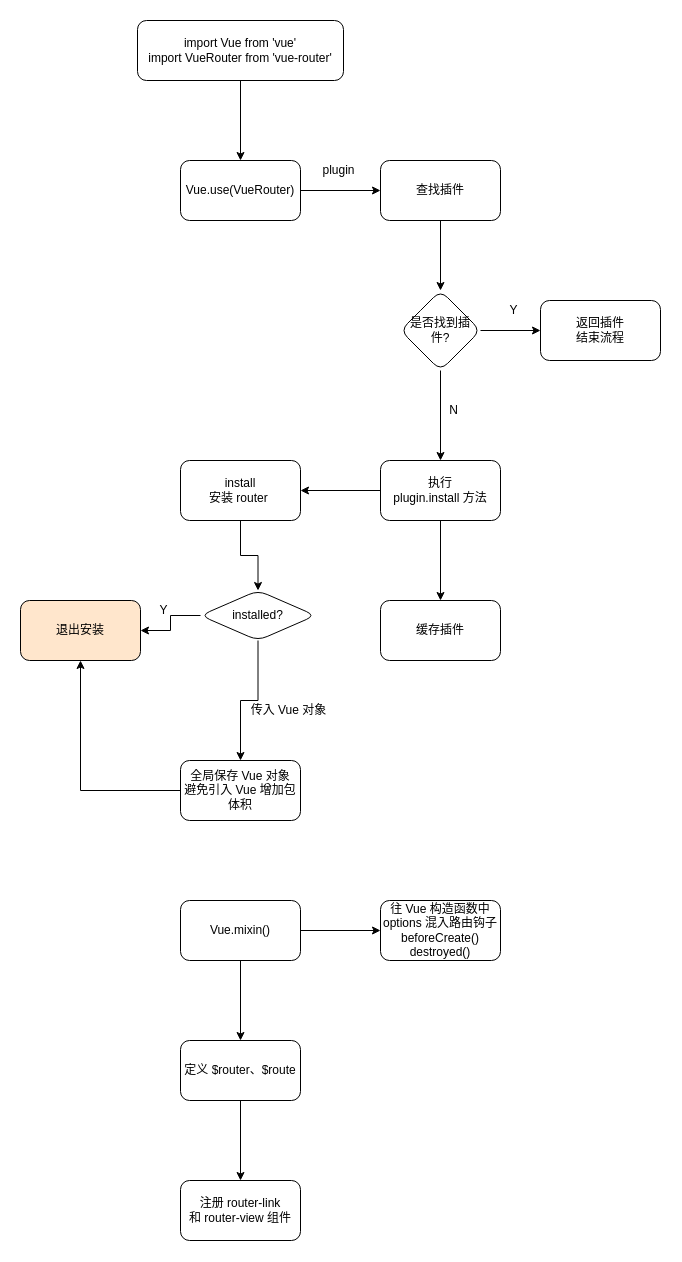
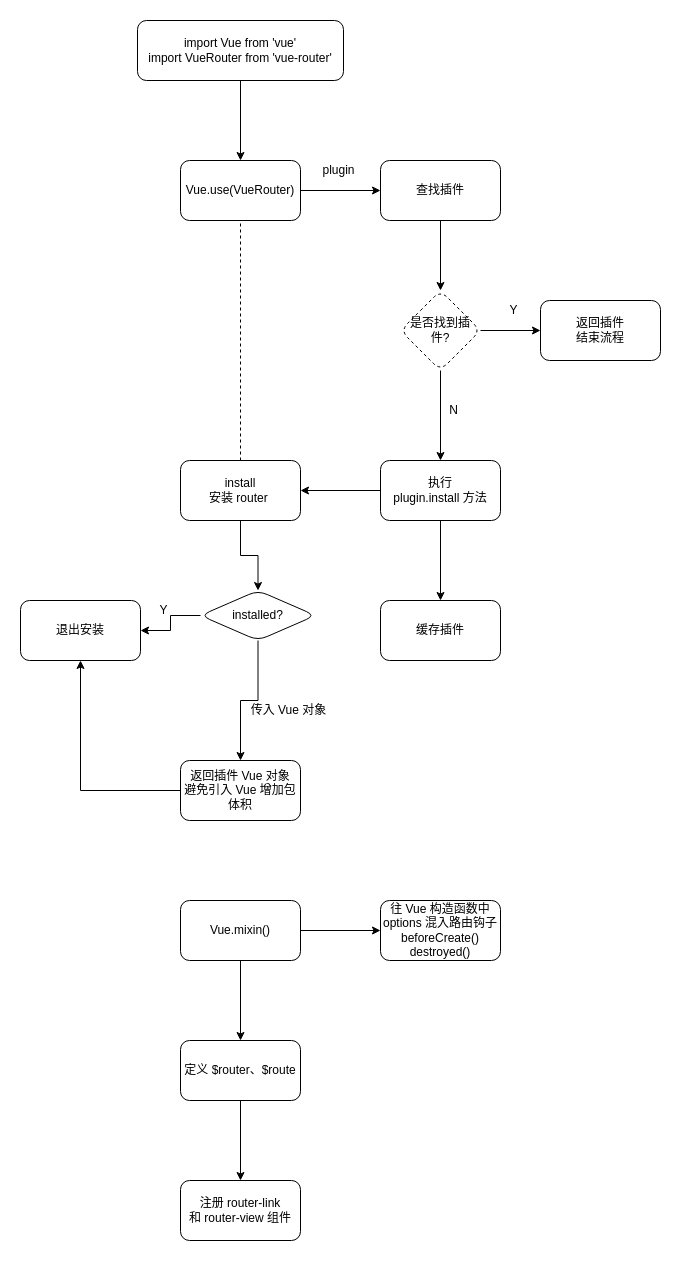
- <mxCell id="11" value="是否找到插件?" style="rhombus;whiteSpace=wrap;html=1;rounded=1;" vertex="1" parent="1"><mxGeometry x="400" y="290" width="80" height="80" as="geometry" /></mxCell>
+ <mxCell id="11" value="是否找到插件?" style="rhombus;whiteSpace=wrap;html=1;rounded=1;dashed=1;" vertex="1" parent="1"><mxGeometry x="400" y="290" width="80" height="80" as="geometry" /></mxCell>
+ <mxCell id="19" value="" style="endArrow=none;dashed=1;html=1;entryX=0.5;entryY=1;entryDx=0;entryDy=0;exitX=0.5;exitY=0;exitDx=0;exitDy=0;" edge="1" parent="1" source="18" target="5"><mxGeometry width="50" height="50" relative="1" as="geometry"><mxPoint x="183" y="350" as="sourcePoint" /><mxPoint x="233" y="300" as="targetPoint" /></mxGeometry></mxCell>
- <mxCell id="23" value="退出安装" style="whiteSpace=wrap;html=1;rounded=1;fillColor=#ffe6cc;" vertex="1" parent="1"><mxGeometry x="20" y="600" width="120" height="60" as="geometry" /></mxCell>
+ <mxCell id="23" value="退出安装" style="whiteSpace=wrap;html=1;rounded=1;" vertex="1" parent="1"><mxGeometry x="20" y="600" width="120" height="60" as="geometry" /></mxCell>
- <mxCell id="28" value="全局保存 Vue 对象&lt;br&gt;避免引入 Vue 增加包体积" style="whiteSpace=wrap;html=1;rounded=1;" vertex="1" parent="1"><mxGeometry x="180" y="760" width="120" height="60" as="geometry" /></mxCell>
+ <mxCell id="28" value="返回插件 Vue 对象&lt;br&gt;避免引入 Vue 增加包体积" style="whiteSpace=wrap;html=1;rounded=1;" vertex="1" parent="1"><mxGeometry x="180" y="760" width="120" height="60" as="geometry" /></mxCell>
